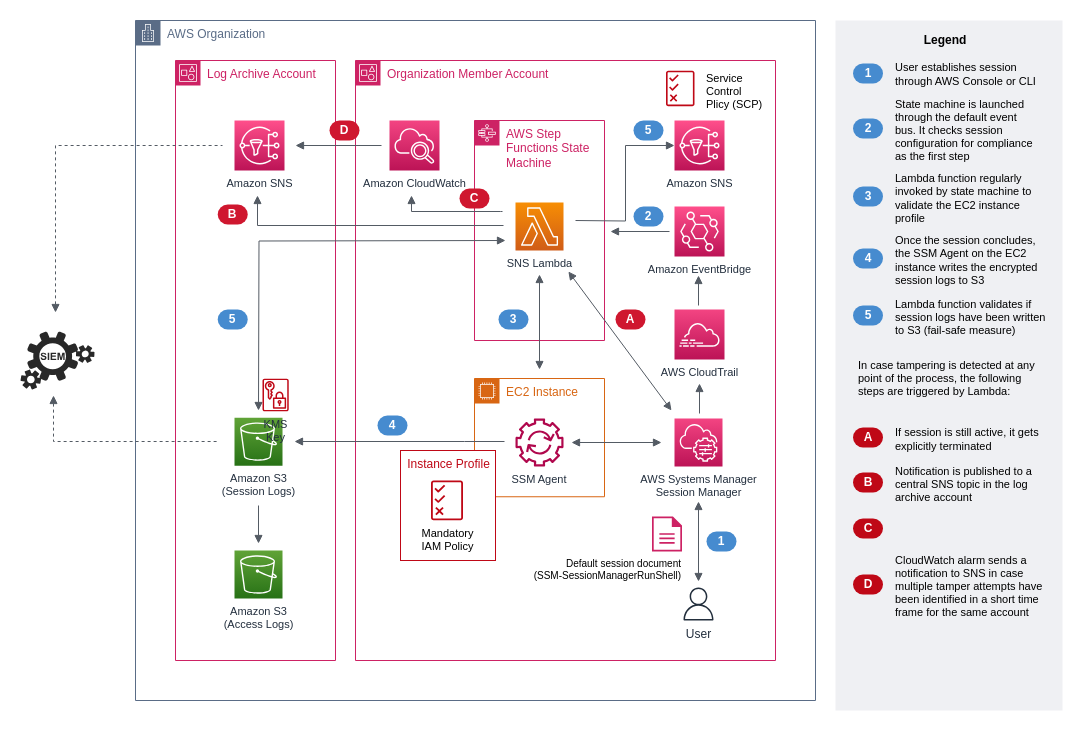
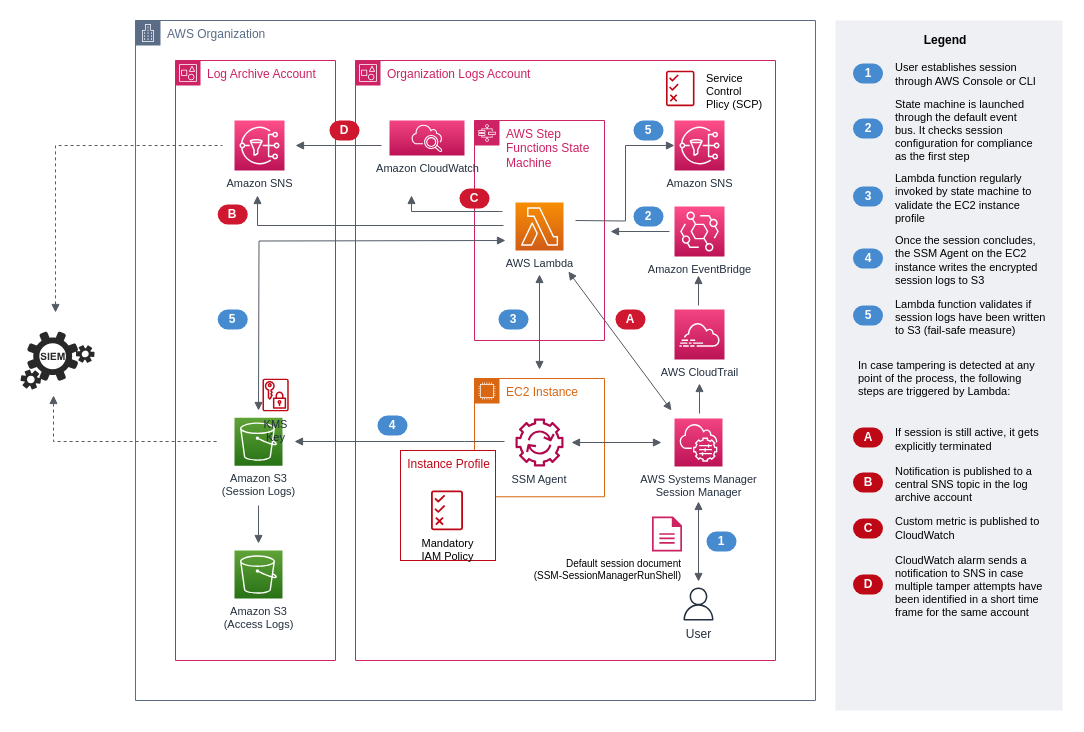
- <mxCell id="3" value="Organization Member Account" style="points=[[0,0],[0.25,0],[0.5,0],[0.75,0],[1,0],[1,0.25],[1,0.5],[1,0.75],[1,1],[0.75,1],[0.5,1],[0.25,1],[0,1],[0,0.75],[0,0.5],[0,0.25]];outlineConnect=0;gradientColor=none;html=1;whiteSpace=wrap;fontSize=12;fontStyle=0;container=1;pointerEvents=0;collapsible=0;recursiveResize=0;shape=mxgraph.aws4.group;grIcon=mxgraph.aws4.group_account;strokeColor=#CD2264;fillColor=none;verticalAlign=top;align=left;spacingLeft=30;fontColor=#CD2264;dashed=0;" parent="1" vertex="1"><mxGeometry x="355" y="60" width="420" height="600" as="geometry" /></mxCell>
+ <mxCell id="3" value="Organization Logs Account" style="points=[[0,0],[0.25,0],[0.5,0],[0.75,0],[1,0],[1,0.25],[1,0.5],[1,0.75],[1,1],[0.75,1],[0.5,1],[0.25,1],[0,1],[0,0.75],[0,0.5],[0,0.25]];outlineConnect=0;gradientColor=none;html=1;whiteSpace=wrap;fontSize=12;fontStyle=0;container=1;pointerEvents=0;collapsible=0;recursiveResize=0;shape=mxgraph.aws4.group;grIcon=mxgraph.aws4.group_account;strokeColor=#CD2264;fillColor=none;verticalAlign=top;align=left;spacingLeft=30;fontColor=#CD2264;dashed=0;" parent="1" vertex="1"><mxGeometry x="355" y="60" width="420" height="600" as="geometry" /></mxCell>
- <mxCell id="40" value="&lt;div style=&quot;font-size: 11px;&quot;&gt;Amazon CloudWatch&lt;br&gt;&lt;/div&gt;" style="sketch=0;points=[[0,0,0],[0.25,0,0],[0.5,0,0],[0.75,0,0],[1,0,0],[0,1,0],[0.25,1,0],[0.5,1,0],[0.75,1,0],[1,1,0],[0,0.25,0],[0,0.5,0],[0,0.75,0],[1,0.25,0],[1,0.5,0],[1,0.75,0]];points=[[0,0,0],[0.25,0,0],[0.5,0,0],[0.75,0,0],[1,0,0],[0,1,0],[0.25,1,0],[0.5,1,0],[0.75,1,0],[1,1,0],[0,0.25,0],[0,0.5,0],[0,0.75,0],[1,0.25,0],[1,0.5,0],[1,0.75,0]];outlineConnect=0;fontColor=#232F3E;gradientColor=#F34482;gradientDirection=north;fillColor=#BC1356;strokeColor=#ffffff;dashed=0;verticalLabelPosition=bottom;verticalAlign=top;align=center;html=1;fontSize=11;fontStyle=0;aspect=fixed;shape=mxgraph.aws4.resourceIcon;resIcon=mxgraph.aws4.cloudwatch_2;shadow=0;" parent="4" vertex="1"><mxGeometry x="254" y="100" width="50" height="50" as="geometry" /></mxCell>
+ <mxCell id="40" value="&lt;div style=&quot;font-size: 11px;&quot;&gt;Amazon CloudWatch&lt;br&gt;&lt;/div&gt;" style="sketch=0;points=[[0,0,0],[0.25,0,0],[0.5,0,0],[0.75,0,0],[1,0,0],[0,1,0],[0.25,1,0],[0.5,1,0],[0.75,1,0],[1,1,0],[0,0.25,0],[0,0.5,0],[0,0.75,0],[1,0.25,0],[1,0.5,0],[1,0.75,0]];points=[[0,0,0],[0.25,0,0],[0.5,0,0],[0.75,0,0],[1,0,0],[0,1,0],[0.25,1,0],[0.5,1,0],[0.75,1,0],[1,1,0],[0,0.25,0],[0,0.5,0],[0,0.75,0],[1,0.25,0],[1,0.5,0],[1,0.75,0]];outlineConnect=0;fontColor=#232F3E;gradientColor=#F34482;gradientDirection=north;fillColor=#BC1356;strokeColor=#ffffff;dashed=0;verticalLabelPosition=bottom;verticalAlign=top;align=center;html=1;fontSize=11;fontStyle=0;aspect=fixed;shape=mxgraph.aws4.resourceIcon;resIcon=mxgraph.aws4.cloudwatch_2;shadow=0;" parent="4" vertex="1"><mxGeometry x="254" y="100" width="75" height="35" as="geometry" /></mxCell>
- <mxCell id="18" value="&lt;div style=&quot;font-size: 11px;&quot;&gt;SNS Lambda &lt;br style=&quot;font-size: 11px;&quot;&gt;&lt;/div&gt;&lt;div style=&quot;font-size: 11px;&quot;&gt;&lt;br&gt;&lt;/div&gt;" style="sketch=0;points=[[0,0,0],[0.25,0,0],[0.5,0,0],[0.75,0,0],[1,0,0],[0,1,0],[0.25,1,0],[0.5,1,0],[0.75,1,0],[1,1,0],[0,0.25,0],[0,0.5,0],[0,0.75,0],[1,0.25,0],[1,0.5,0],[1,0.75,0]];outlineConnect=0;fontColor=#232F3E;gradientColor=#F78E04;gradientDirection=north;fillColor=#D05C17;strokeColor=#ffffff;dashed=0;verticalLabelPosition=bottom;verticalAlign=top;align=center;html=1;fontSize=12;fontStyle=0;aspect=fixed;shape=mxgraph.aws4.resourceIcon;resIcon=mxgraph.aws4.lambda;shadow=0;" parent="16" vertex="1"><mxGeometry x="41" y="82" width="48" height="48" as="geometry" /></mxCell>
+ <mxCell id="18" value="&lt;div style=&quot;font-size: 11px;&quot;&gt;AWS Lambda &lt;br style=&quot;font-size: 11px;&quot;&gt;&lt;/div&gt;&lt;div style=&quot;font-size: 11px;&quot;&gt;&lt;br&gt;&lt;/div&gt;" style="sketch=0;points=[[0,0,0],[0.25,0,0],[0.5,0,0],[0.75,0,0],[1,0,0],[0,1,0],[0.25,1,0],[0.5,1,0],[0.75,1,0],[1,1,0],[0,0.25,0],[0,0.5,0],[0,0.75,0],[1,0.25,0],[1,0.5,0],[1,0.75,0]];outlineConnect=0;fontColor=#232F3E;gradientColor=#F78E04;gradientDirection=north;fillColor=#D05C17;strokeColor=#ffffff;dashed=0;verticalLabelPosition=bottom;verticalAlign=top;align=center;html=1;fontSize=12;fontStyle=0;aspect=fixed;shape=mxgraph.aws4.resourceIcon;resIcon=mxgraph.aws4.lambda;shadow=0;" parent="16" vertex="1"><mxGeometry x="41" y="82" width="48" height="48" as="geometry" /></mxCell>
- <mxCell id="25" value="&lt;div style=&quot;font-size: 11px;&quot;&gt;Mandatory&lt;br style=&quot;font-size: 11px;&quot;&gt;&lt;/div&gt;&lt;div style=&quot;font-size: 11px;&quot;&gt;IAM Policy&lt;/div&gt;" style="sketch=0;outlineConnect=0;fontColor=#000000;gradientColor=none;fillColor=#BF0816;strokeColor=none;dashed=0;verticalLabelPosition=bottom;verticalAlign=top;align=center;html=1;fontSize=11;fontStyle=0;aspect=fixed;pointerEvents=1;shape=mxgraph.aws4.permissions;shadow=0;" parent="4" vertex="1"><mxGeometry x="295.5" y="459.74" width="32" height="40.26" as="geometry" /></mxCell>
+ <mxCell id="25" value="&lt;div style=&quot;font-size: 11px;&quot;&gt;Mandatory&lt;br style=&quot;font-size: 11px;&quot;&gt;&lt;/div&gt;&lt;div style=&quot;font-size: 11px;&quot;&gt;IAM Policy&lt;/div&gt;" style="sketch=0;outlineConnect=0;fontColor=#000000;gradientColor=none;fillColor=#BF0816;strokeColor=none;dashed=0;verticalLabelPosition=bottom;verticalAlign=top;align=center;html=1;fontSize=11;fontStyle=0;aspect=fixed;pointerEvents=1;shape=mxgraph.aws4.permissions;shadow=0;" parent="4" vertex="1"><mxGeometry x="295.5" y="469.74" width="32" height="40.26" as="geometry" /></mxCell>
+ <mxCell id="73" value="Custom metric is published to CloudWatch" style="text;html=1;strokeColor=none;fillColor=none;align=left;verticalAlign=middle;whiteSpace=wrap;rounded=0;fontSize=11;fontColor=#000000;" vertex="1" parent="1"><mxGeometry x="892.5" y="513" width="152" height="30" as="geometry" /></mxCell>
